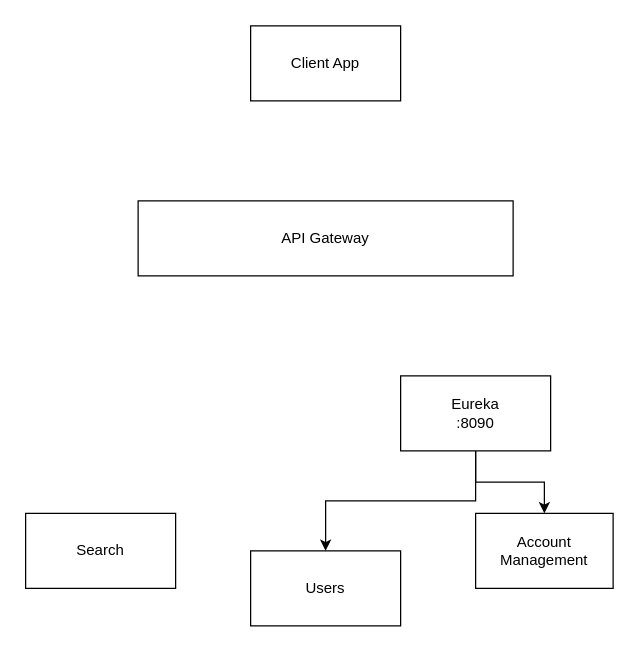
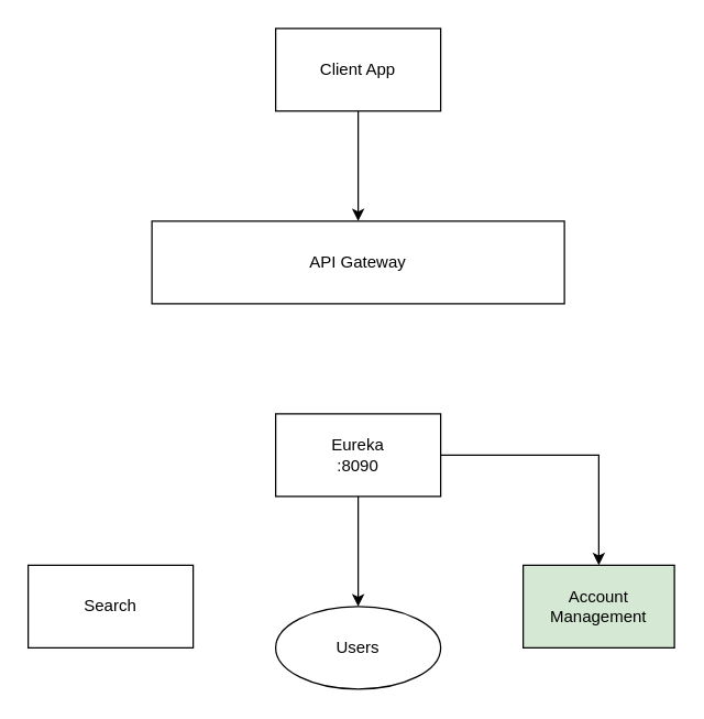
+ <mxCell id="2" value="" style="edgeStyle=orthogonalEdgeStyle;rounded=0;orthogonalLoop=1;jettySize=auto;html=1;" parent="1" source="3" target="4" edge="1"><mxGeometry relative="1" as="geometry" /></mxCell>
- <mxCell id="7" value="Eureka&lt;div&gt;:8090&lt;/div&gt;" style="whiteSpace=wrap;html=1;rounded=0;" parent="1" vertex="1"><mxGeometry x="320" y="300" width="120" height="60" as="geometry" /></mxCell>
+ <mxCell id="7" value="Eureka&lt;div&gt;:8090&lt;/div&gt;" style="whiteSpace=wrap;html=1;rounded=0;" parent="1" vertex="1"><mxGeometry x="200" y="300" width="120" height="60" as="geometry" /></mxCell>
- <mxCell id="10" value="Account Management" style="whiteSpace=wrap;html=1;rounded=0;" parent="1" vertex="1"><mxGeometry x="380" y="410" width="110" height="60" as="geometry" /></mxCell>
+ <mxCell id="10" value="Account Management" style="whiteSpace=wrap;html=1;rounded=0;fillColor=#d5e8d4;" parent="1" vertex="1"><mxGeometry x="380" y="410" width="110" height="60" as="geometry" /></mxCell>
- <mxCell id="9" value="Users" style="whiteSpace=wrap;html=1;rounded=0;" parent="1" vertex="1"><mxGeometry x="200" y="440" width="120" height="60" as="geometry" /></mxCell>
+ <mxCell id="9" value="Users" style="ellipse;whiteSpace=wrap;html=1;" parent="1" vertex="1"><mxGeometry x="200" y="440" width="120" height="60" as="geometry" /></mxCell>
